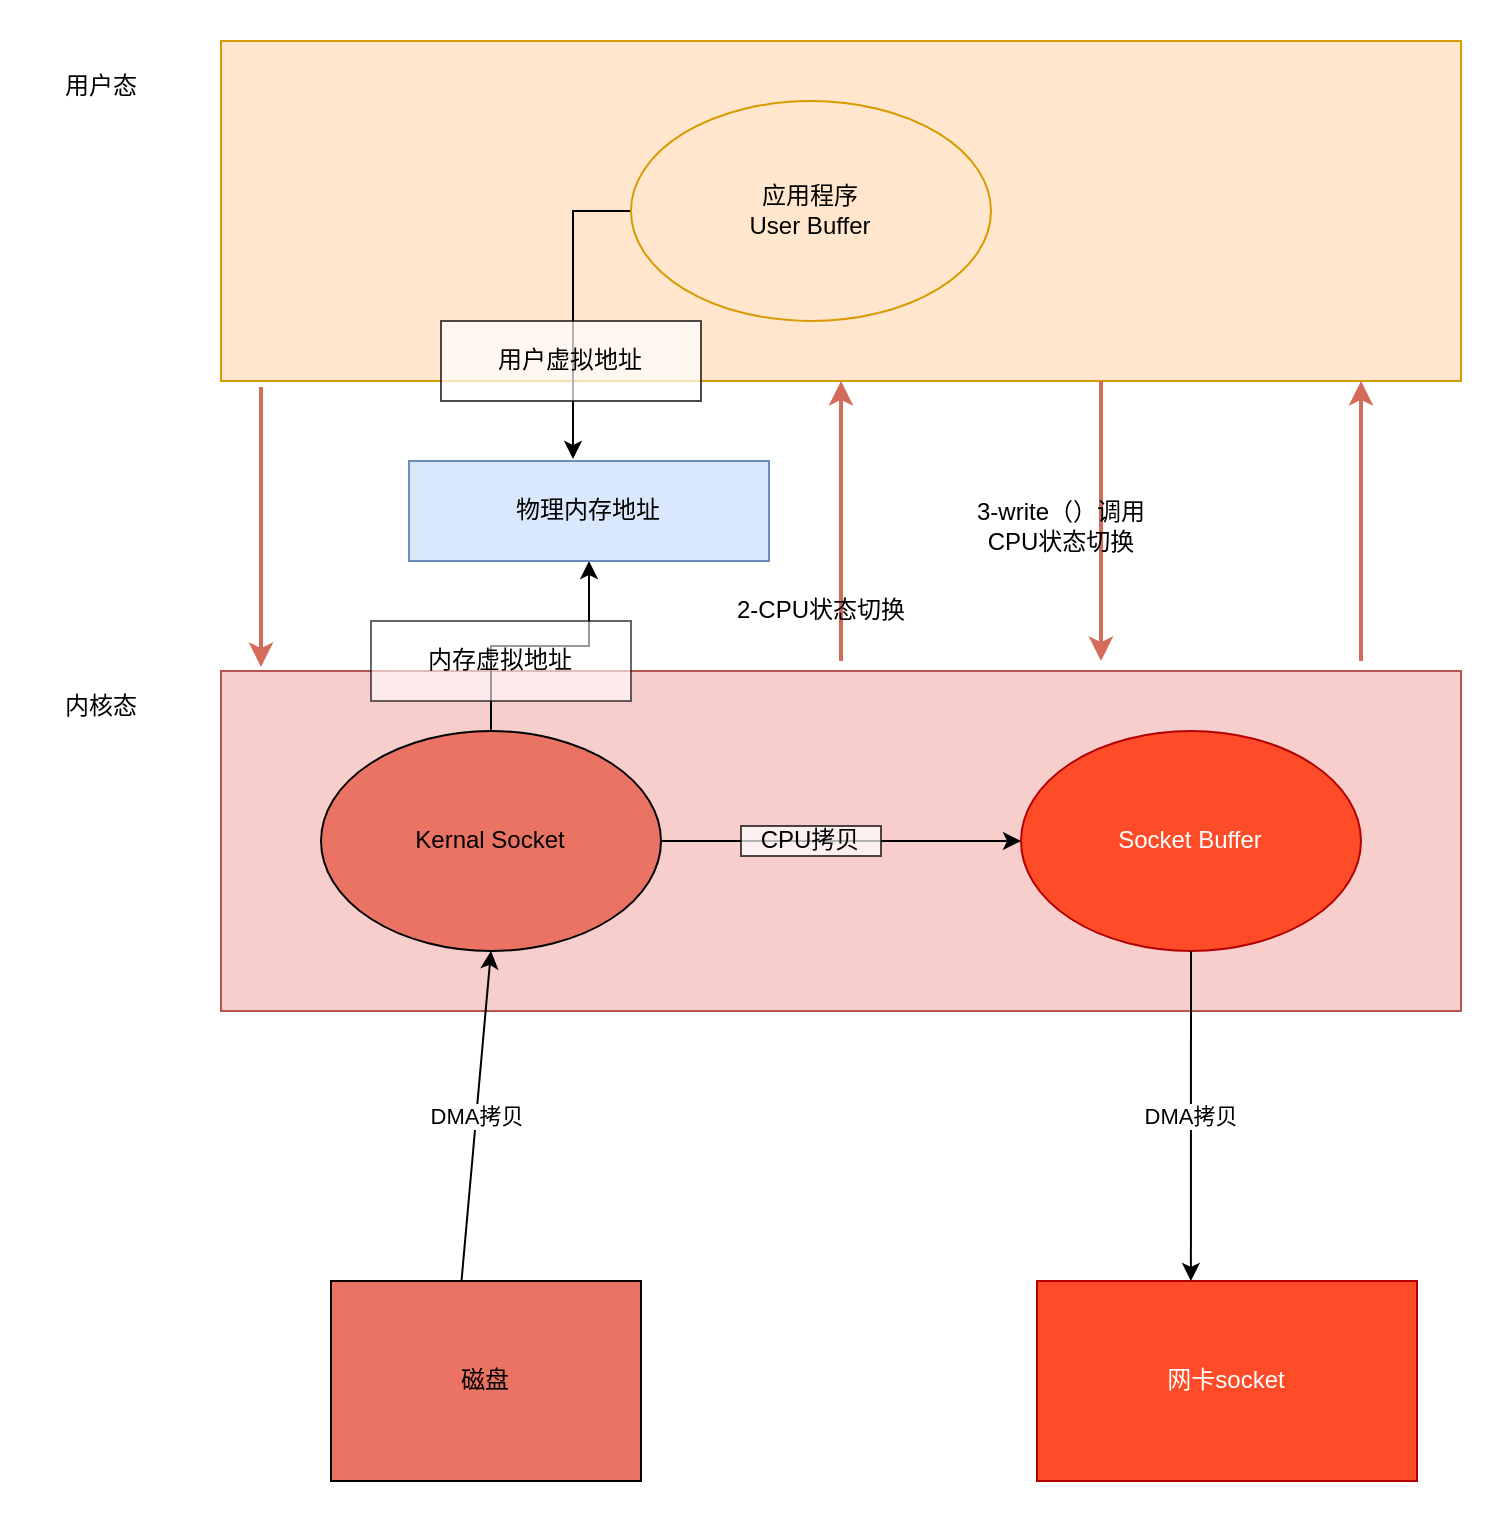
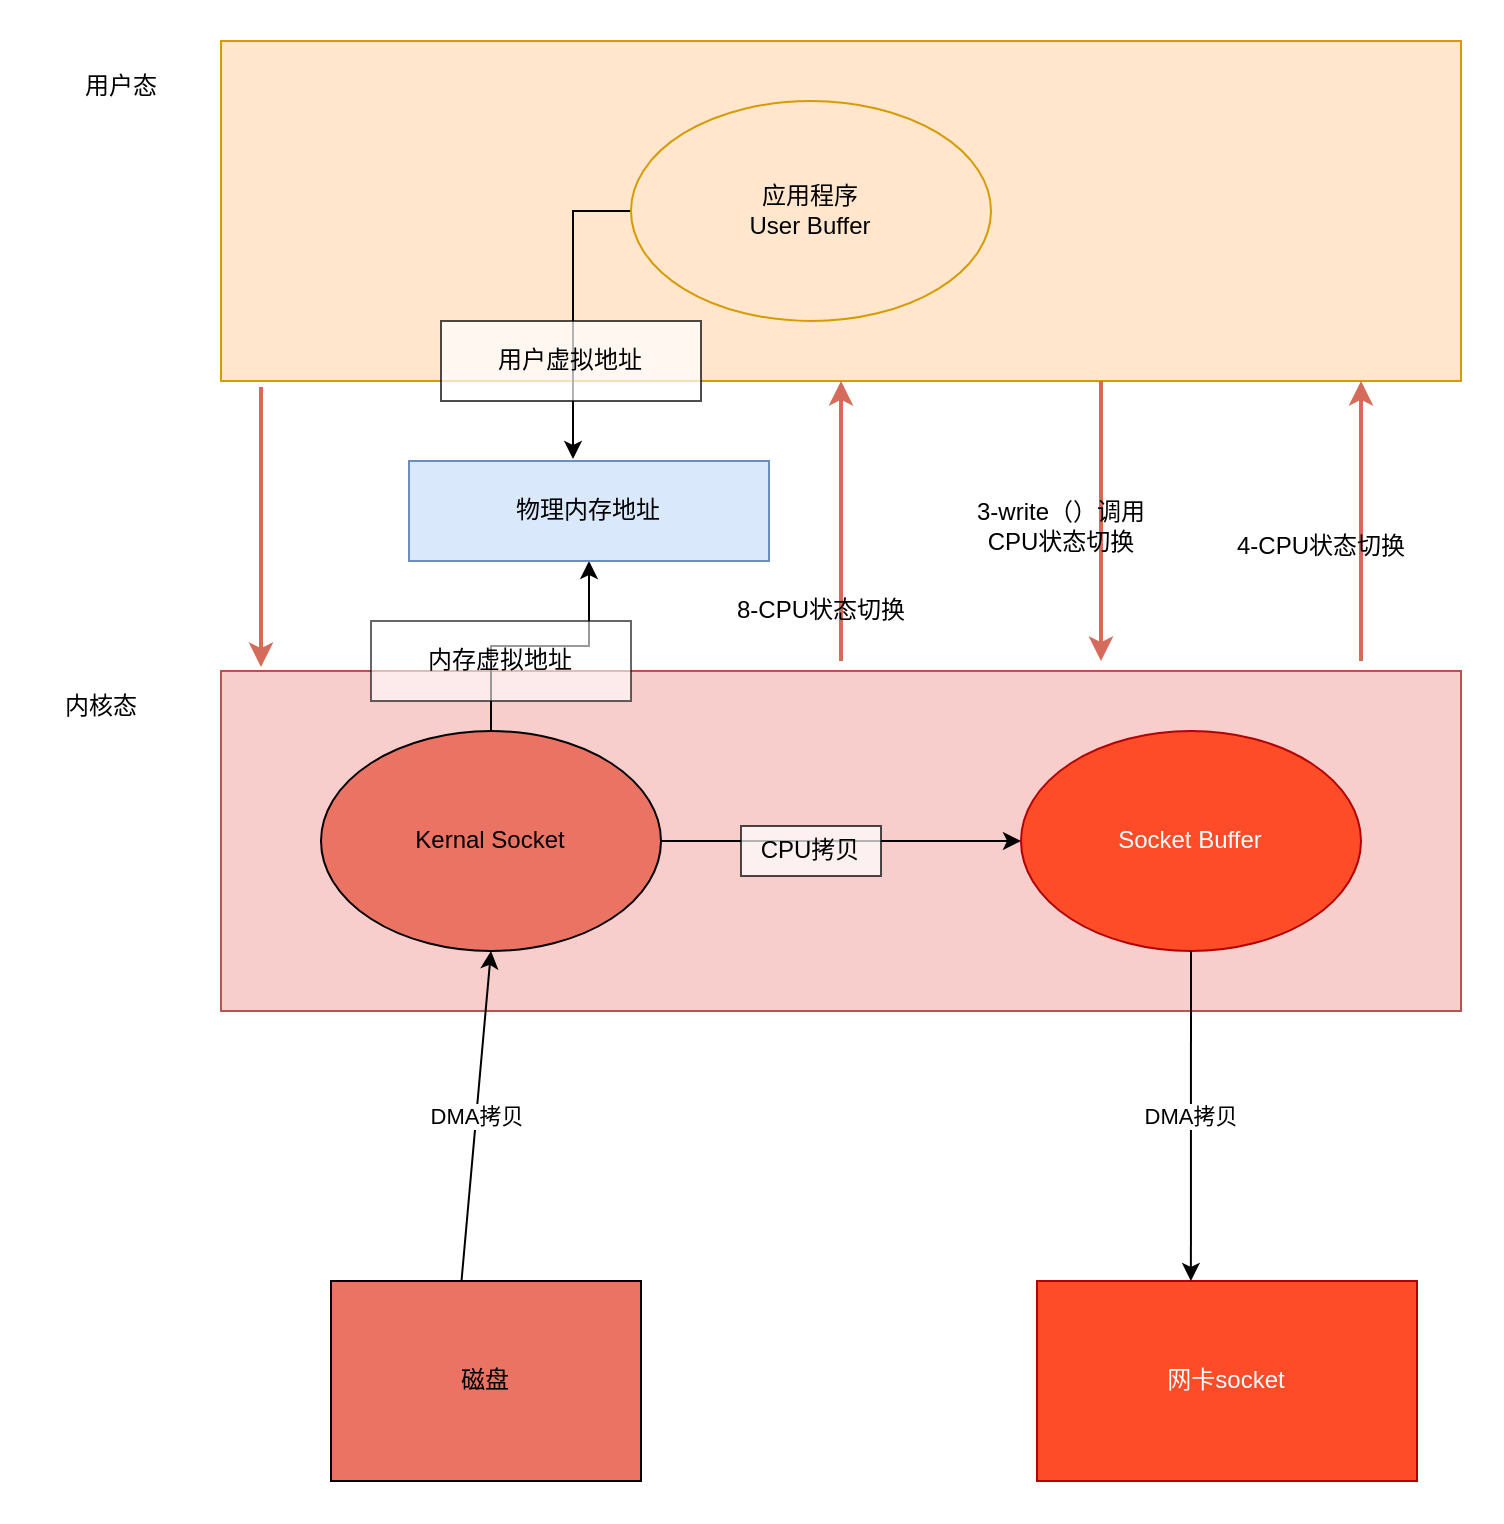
- <mxCell id="5" value="用户态" style="text;html=1;align=center;verticalAlign=middle;resizable=0;points=[];autosize=1;strokeColor=none;fillColor=none;" vertex="1" parent="1"><mxGeometry x="20" y="28" width="60" height="30" as="geometry" /></mxCell>
+ <mxCell id="5" value="用户态" style="text;html=1;align=center;verticalAlign=middle;resizable=0;points=[];autosize=1;strokeColor=none;fillColor=none;" vertex="1" parent="1"><mxGeometry x="30" y="28" width="60" height="30" as="geometry" /></mxCell>
+ <mxCell id="28" value="4-CPU状态切换" style="text;html=1;align=center;verticalAlign=middle;resizable=0;points=[];autosize=1;strokeColor=none;fillColor=none;" vertex="1" parent="1"><mxGeometry x="605" y="258" width="110" height="30" as="geometry" /></mxCell>
- <mxCell id="24" value="2-CPU状态切换" style="text;html=1;align=center;verticalAlign=middle;resizable=0;points=[];autosize=1;strokeColor=none;fillColor=none;" vertex="1" parent="1"><mxGeometry x="355" y="290" width="110" height="30" as="geometry" /></mxCell>
+ <mxCell id="24" value="8-CPU状态切换" style="text;html=1;align=center;verticalAlign=middle;resizable=0;points=[];autosize=1;strokeColor=none;fillColor=none;" vertex="1" parent="1"><mxGeometry x="355" y="290" width="110" height="30" as="geometry" /></mxCell>
- <mxCell id="17" value="CPU拷贝" style="rounded=0;whiteSpace=wrap;html=1;opacity=70;" vertex="1" parent="1"><mxGeometry x="370" y="412.5" width="70" height="15" as="geometry" /></mxCell>
+ <mxCell id="17" value="CPU拷贝" style="rounded=0;whiteSpace=wrap;html=1;opacity=70;" vertex="1" parent="1"><mxGeometry x="370" y="412.5" width="70" height="25" as="geometry" /></mxCell>
